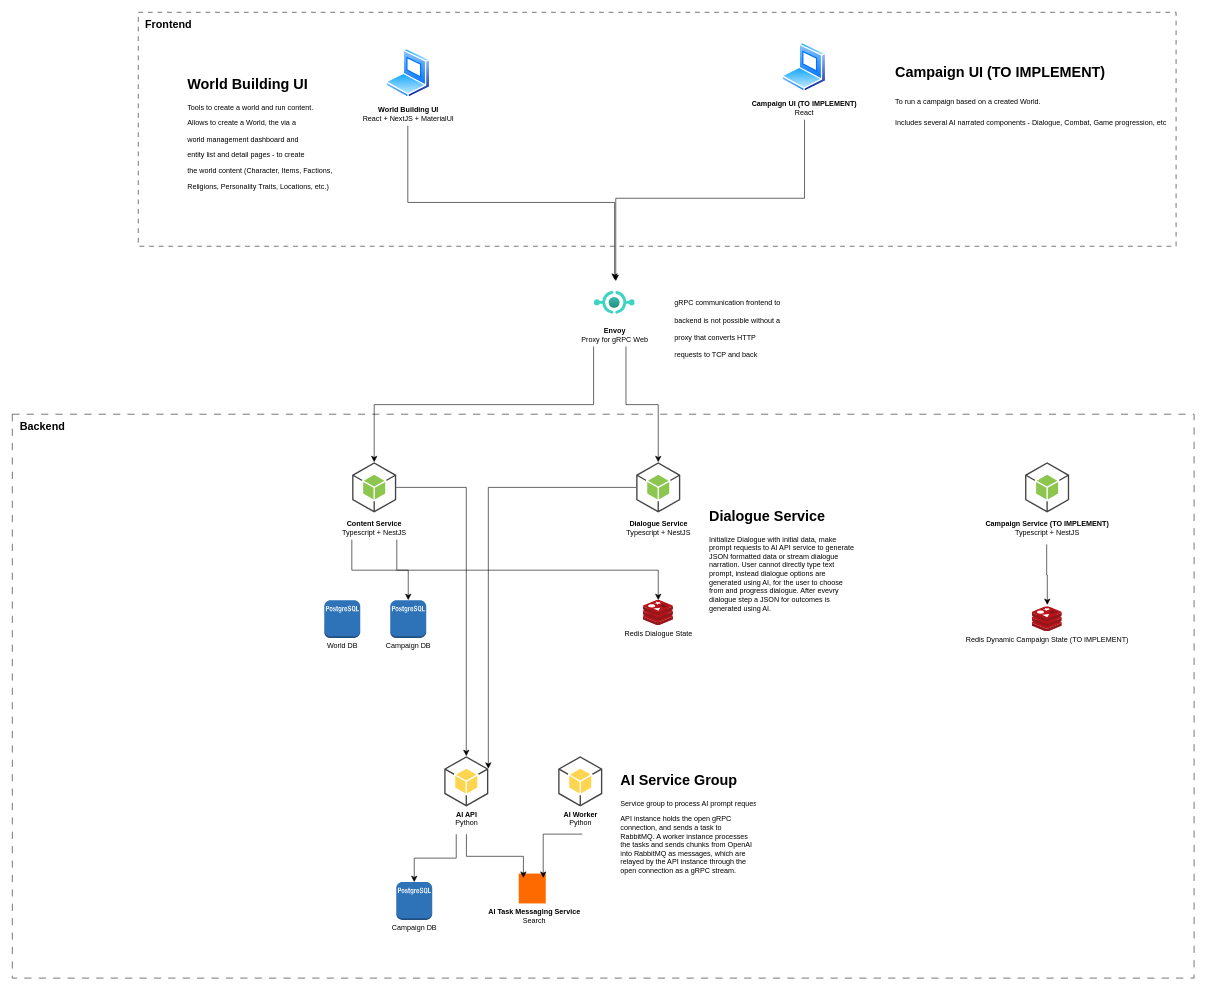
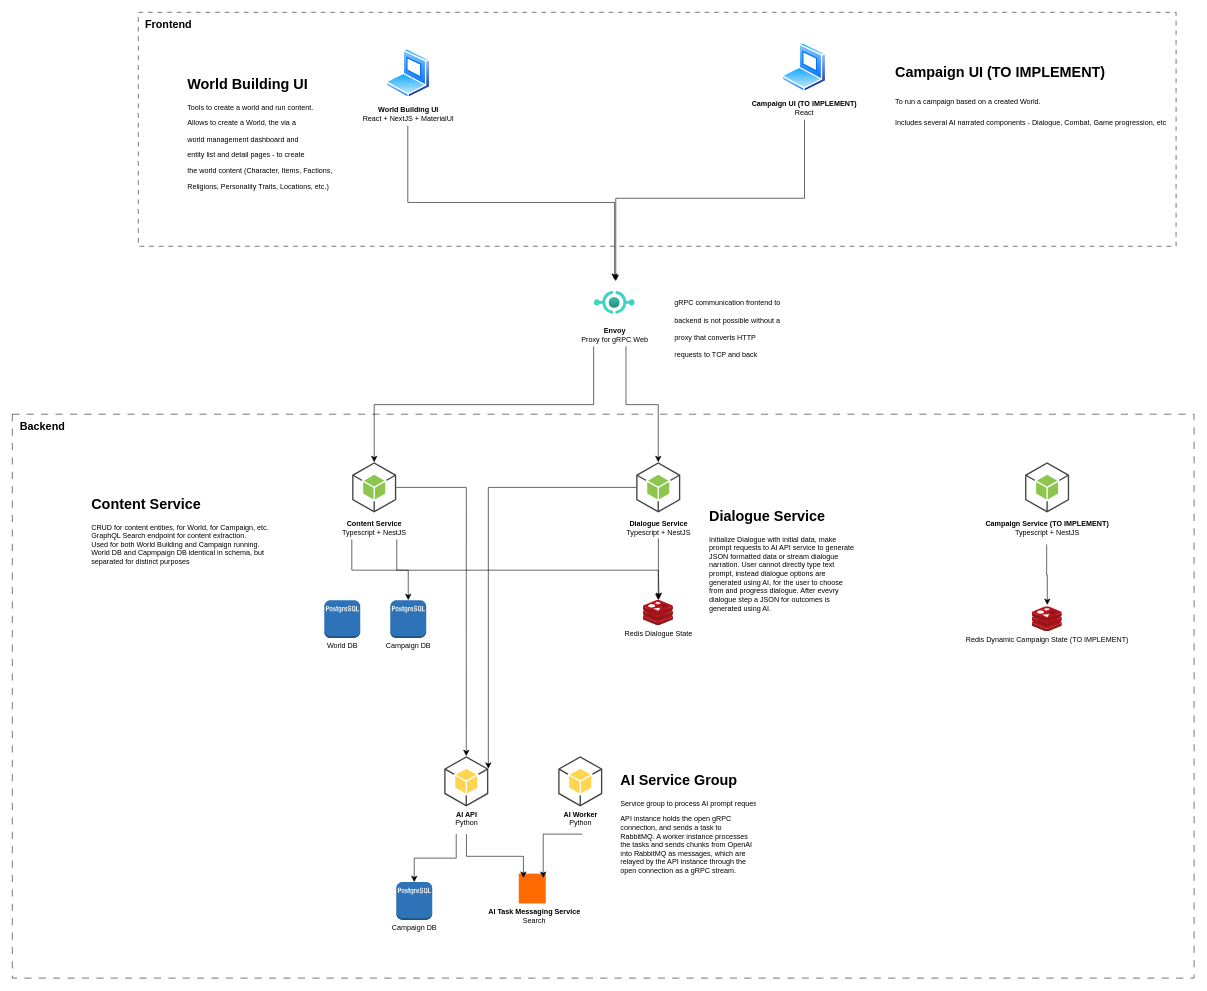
+ <mxCell id="26" value="" style="edgeStyle=elbowEdgeStyle;elbow=vertical;endArrow=classic;html=1;curved=0;rounded=0;endSize=8;startSize=8;exitX=0.502;exitY=0.925;exitDx=0;exitDy=0;exitPerimeter=0;entryX=0.525;entryY=-0.048;entryDx=0;entryDy=0;entryPerimeter=0;" edge="1" parent="1" source="25" target="8"><mxGeometry width="50" height="50" relative="1" as="geometry"><mxPoint x="1014.5" y="920" as="sourcePoint" /><mxPoint x="1033.5" y="1021" as="targetPoint" /></mxGeometry></mxCell>
+ <mxCell id="37" value="&lt;h1 style=&quot;margin-top: 0px;&quot;&gt;Content Service&lt;/h1&gt;&lt;div&gt;CRUD for content entities, for World, for Campaign, etc.&lt;/div&gt;&lt;div&gt;GraphQL Search endpoint for content extraction.&lt;/div&gt;&lt;div&gt;Used for both World Building and Campaign running.&lt;/div&gt;&lt;div&gt;World DB and Capmpaign DB identical in schema, but separated for distinct purposes&lt;/div&gt;" style="text;html=1;whiteSpace=wrap;overflow=hidden;rounded=0;" vertex="1" parent="1"><mxGeometry x="150" y="820" width="310" height="250" as="geometry" /></mxCell>
